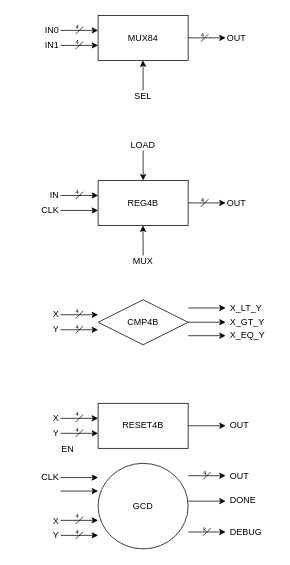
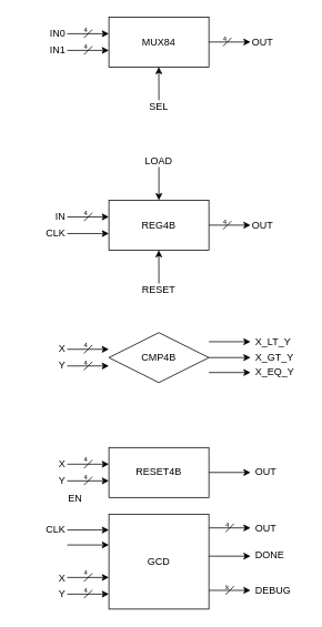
- <mxCell id="35" value="MUX" style="text;html=1;align=center;verticalAlign=middle;whiteSpace=wrap;rounded=0;" parent="1" vertex="1"><mxGeometry x="160" y="340" width="60" height="15" as="geometry" /></mxCell>
+ <mxCell id="35" value="RESET" style="text;html=1;align=center;verticalAlign=middle;whiteSpace=wrap;rounded=0;" parent="1" vertex="1"><mxGeometry x="160" y="340" width="60" height="15" as="geometry" /></mxCell>
- <mxCell id="72" value="GCD" style="ellipse;whiteSpace=wrap;html=1;" vertex="1" parent="1"><mxGeometry x="130" y="617" width="120" height="114" as="geometry" /></mxCell>
+ <mxCell id="72" value="GCD" style="rounded=0;whiteSpace=wrap;html=1;" vertex="1" parent="1"><mxGeometry x="130" y="617" width="120" height="114" as="geometry" /></mxCell>
